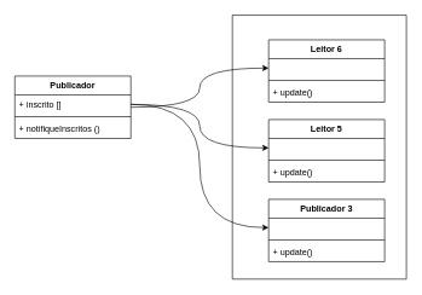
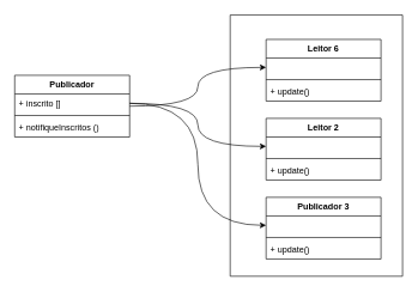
- <mxCell id="11" value="Leitor 5" style="swimlane;fontStyle=1;align=center;verticalAlign=top;childLayout=stackLayout;horizontal=1;startSize=26;horizontalStack=0;resizeParent=1;resizeParentMax=0;resizeLast=0;collapsible=1;marginBottom=0;whiteSpace=wrap;html=1;" vertex="1" parent="1"><mxGeometry x="370" y="164" width="160" height="86" as="geometry" /></mxCell>
+ <mxCell id="11" value="Leitor 2" style="swimlane;fontStyle=1;align=center;verticalAlign=top;childLayout=stackLayout;horizontal=1;startSize=26;horizontalStack=0;resizeParent=1;resizeParentMax=0;resizeLast=0;collapsible=1;marginBottom=0;whiteSpace=wrap;html=1;" vertex="1" parent="1"><mxGeometry x="370" y="164" width="160" height="86" as="geometry" /></mxCell>
